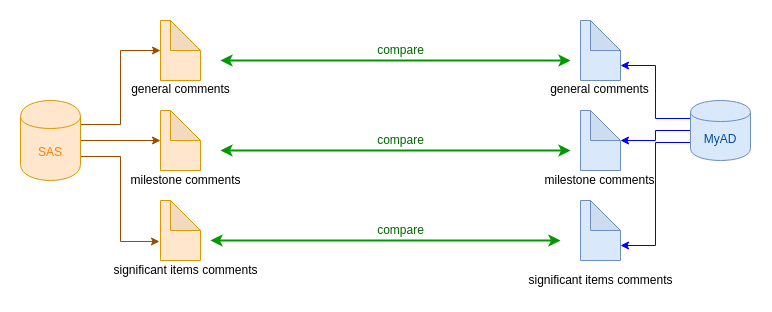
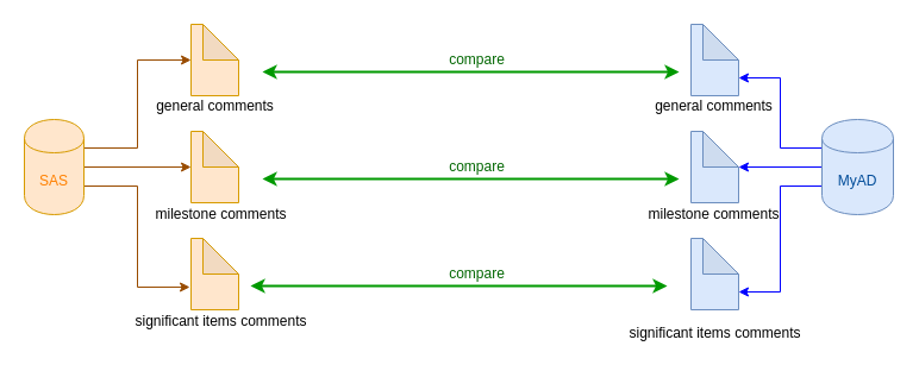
- <mxCell id="9" value="&lt;font color=&quot;#004c99&quot;&gt;MyAD&lt;/font&gt;" style="shape=cylinder;whiteSpace=wrap;html=1;boundedLbl=1;backgroundOutline=1;fillColor=#dae8fc;strokeColor=#6c8ebf;" vertex="1" parent="1"><mxGeometry x="690" y="100" width="60" height="60" as="geometry" /></mxCell>
+ <mxCell id="9" value="&lt;font color=&quot;#004c99&quot;&gt;MyAD&lt;/font&gt;" style="shape=cylinder;whiteSpace=wrap;html=1;boundedLbl=1;backgroundOutline=1;fillColor=#dae8fc;strokeColor=#6c8ebf;" vertex="1" parent="1"><mxGeometry x="690" y="100" width="60" height="80" as="geometry" /></mxCell>
- <mxCell id="5" value="&lt;font color=&quot;#ff8000&quot;&gt;SAS&lt;/font&gt;" style="shape=cylinder;whiteSpace=wrap;html=1;boundedLbl=1;backgroundOutline=1;fillColor=#ffe6cc;strokeColor=#d79b00;" vertex="1" parent="1"><mxGeometry x="20" y="100" width="60" height="80" as="geometry" /></mxCell>
+ <mxCell id="5" value="&lt;font color=&quot;#ff8000&quot;&gt;SAS&lt;/font&gt;" style="shape=cylinder;whiteSpace=wrap;html=1;boundedLbl=1;backgroundOutline=1;fillColor=#ffe6cc;strokeColor=#d79b00;" vertex="1" parent="1"><mxGeometry x="20" y="100" width="50" height="80" as="geometry" /></mxCell>
